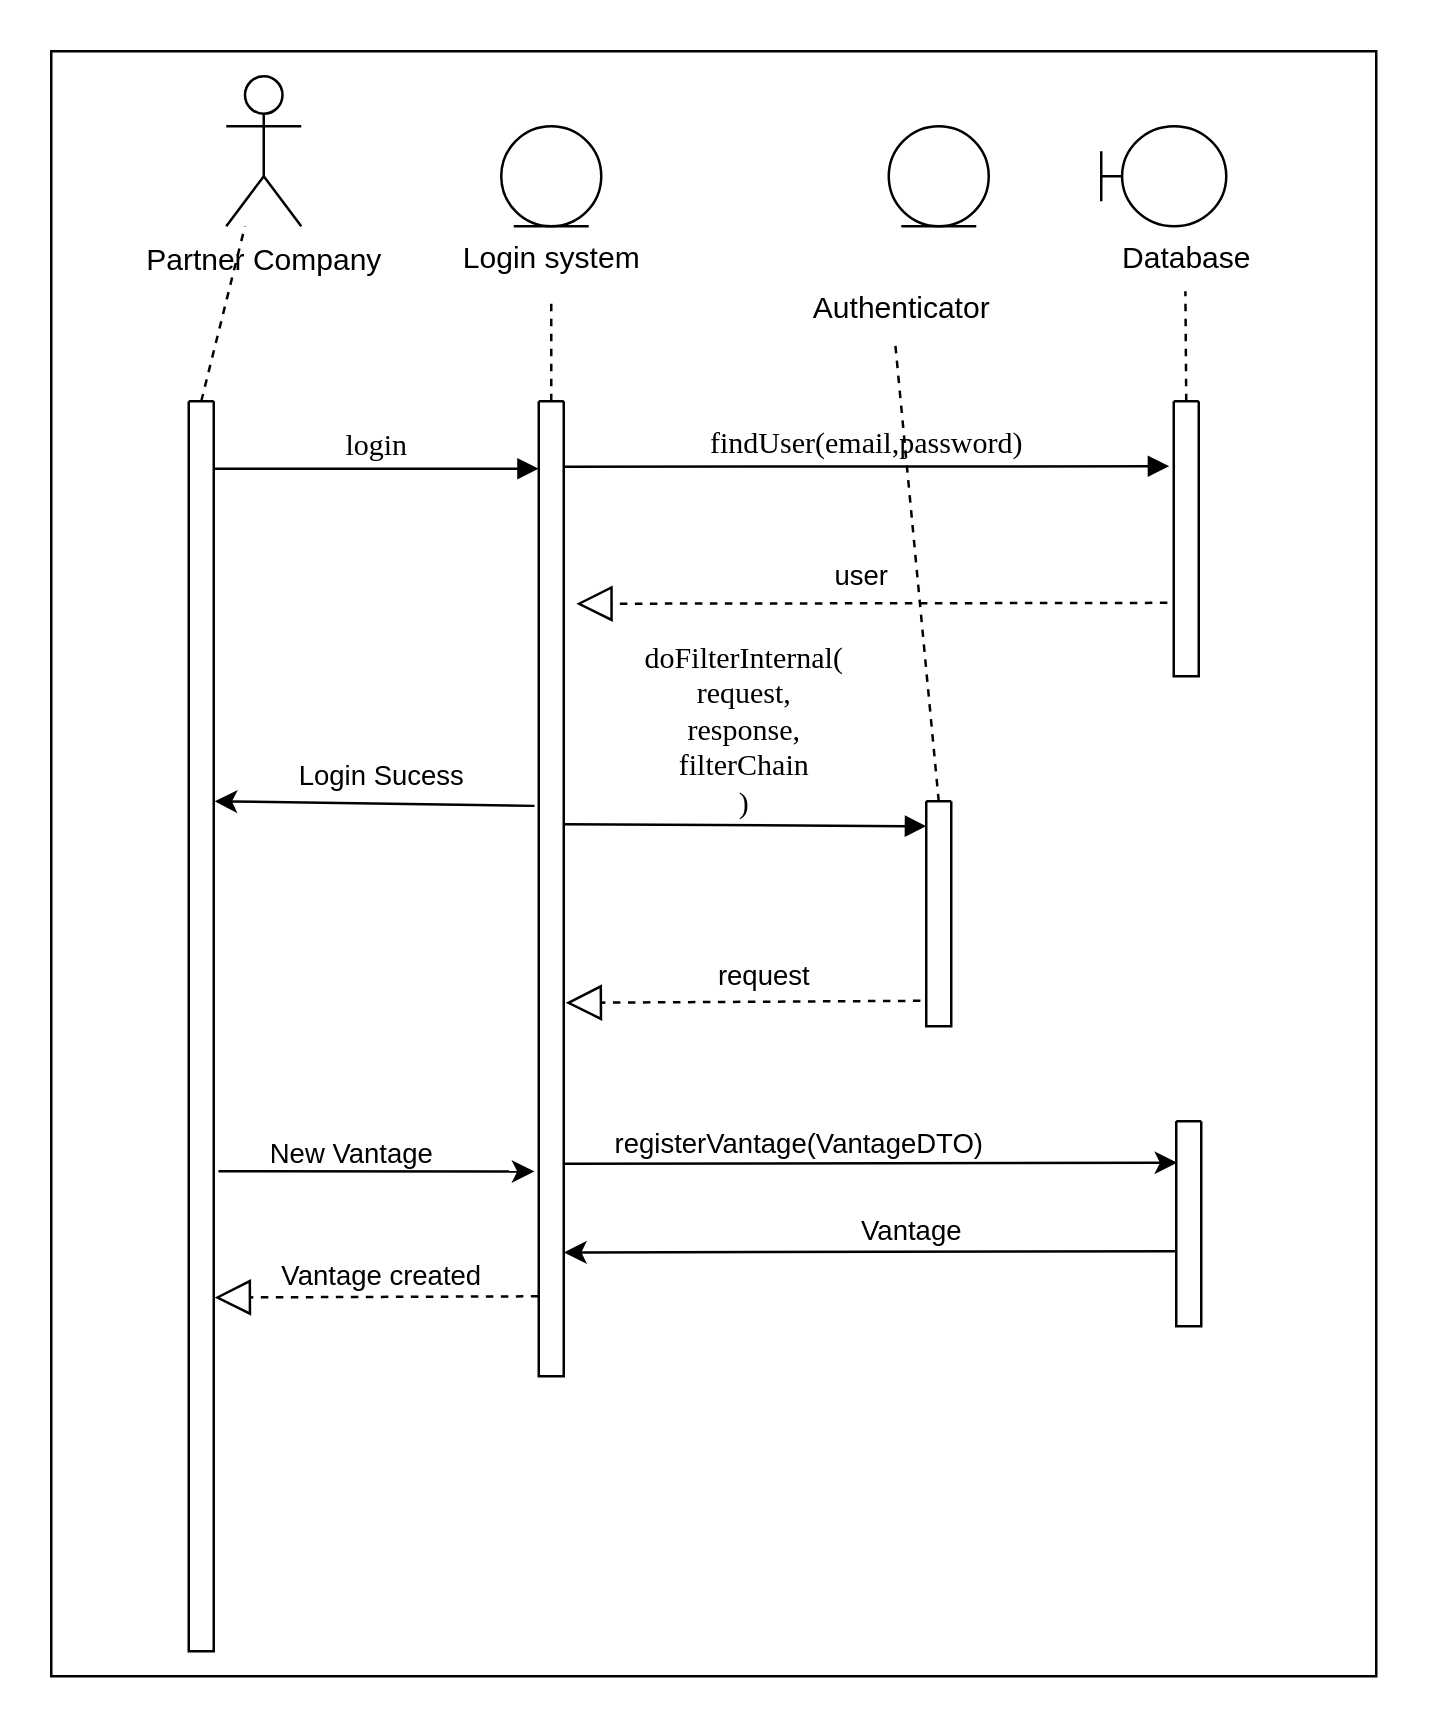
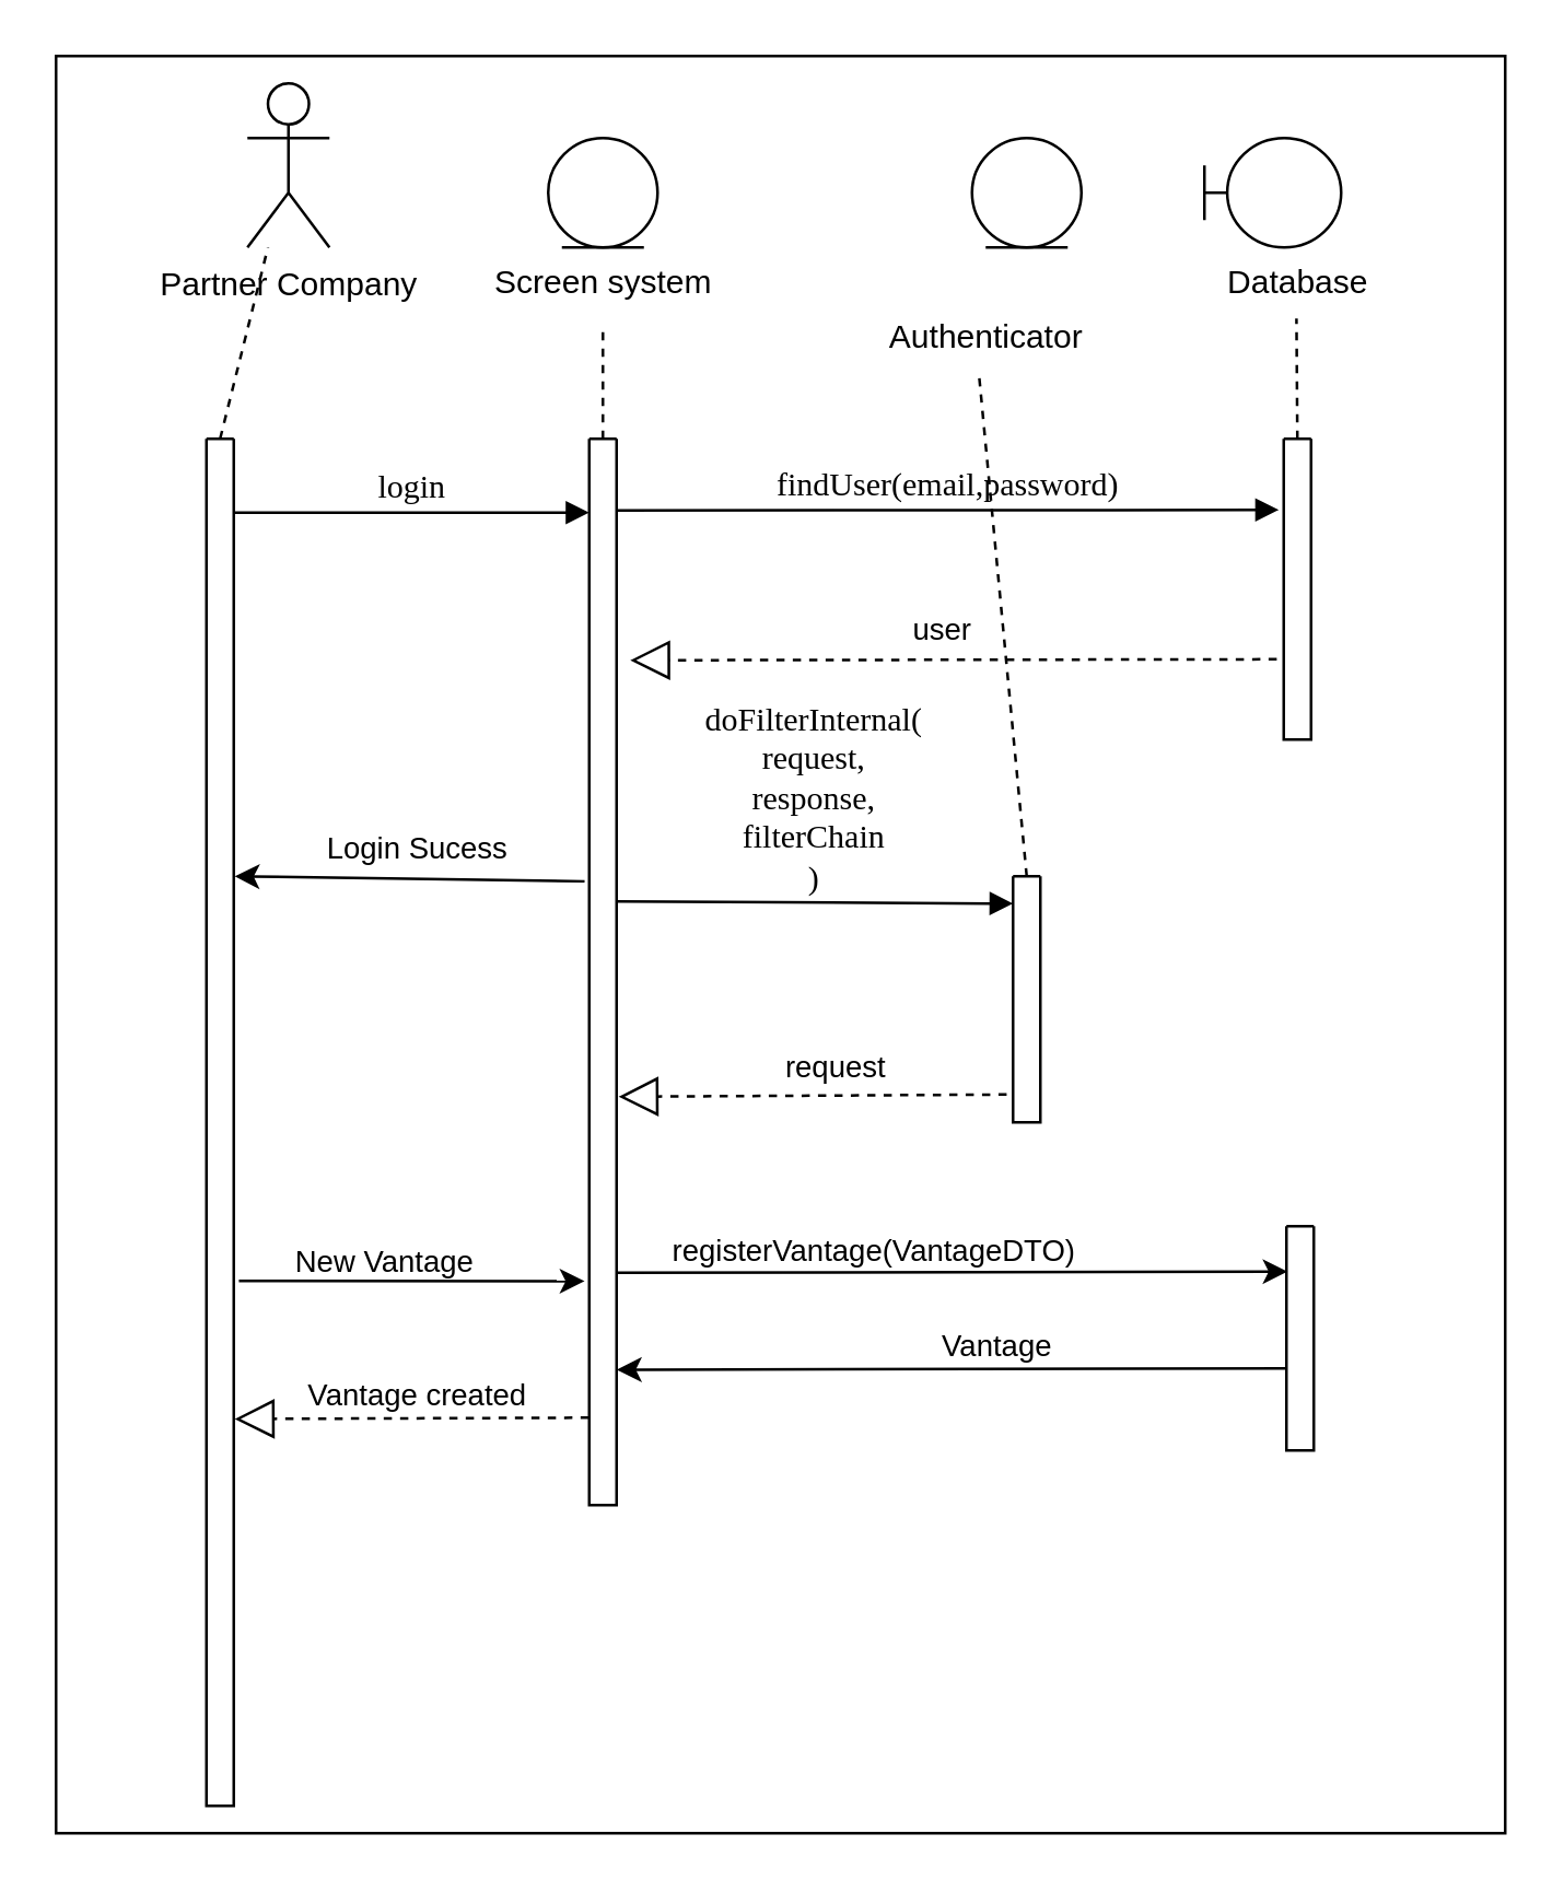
- <mxCell id="22" value="&lt;span style=&quot;font-weight: 400; text-wrap: wrap;&quot;&gt;Login&amp;nbsp;&lt;/span&gt;&lt;span style=&quot;font-weight: 400; text-wrap: wrap; background-color: initial;&quot;&gt;system&lt;/span&gt;" style="text;align=center;fontStyle=1;verticalAlign=middle;spacingLeft=3;spacingRight=3;strokeColor=none;rotatable=0;points=[[0,0.5],[1,0.5]];portConstraint=eastwest;html=1;" vertex="1" parent="1"><mxGeometry x="180" y="90" width="80" height="26" as="geometry" /></mxCell>
+ <mxCell id="22" value="&lt;span style=&quot;font-weight: 400; text-wrap: wrap;&quot;&gt;Screen&amp;nbsp;&lt;/span&gt;&lt;span style=&quot;font-weight: 400; text-wrap: wrap; background-color: initial;&quot;&gt;system&lt;/span&gt;" style="text;align=center;fontStyle=1;verticalAlign=middle;spacingLeft=3;spacingRight=3;strokeColor=none;rotatable=0;points=[[0,0.5],[1,0.5]];portConstraint=eastwest;html=1;" vertex="1" parent="1"><mxGeometry x="180" y="90" width="80" height="26" as="geometry" /></mxCell>
